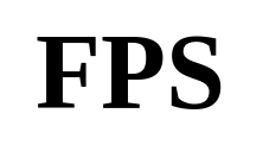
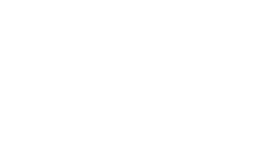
- <mxCell id="2" value="&lt;b&gt;&lt;font face=&quot;Tahoma&quot;&gt;FPS&lt;/font&gt;&lt;/b&gt;" style="text;html=1;strokeColor=none;fillColor=none;align=center;verticalAlign=middle;whiteSpace=wrap;rounded=0;fontSize=90;fontColor=#000000;" vertex="1" parent="1"><mxGeometry x="20" y="20" width="180" height="80" as="geometry" /></mxCell>
